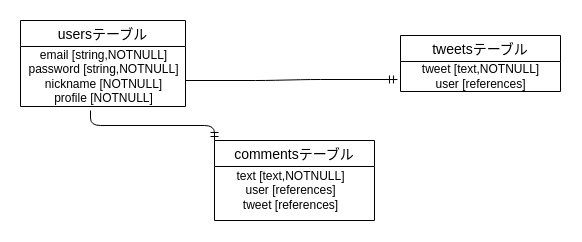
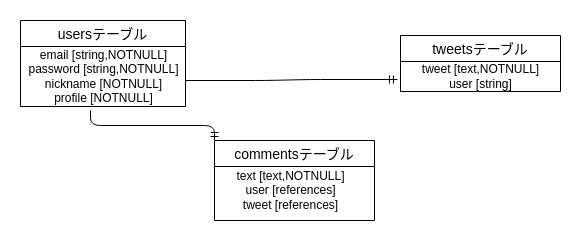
- <mxCell id="5" value="tweet [text,NOTNULL]&lt;br&gt;user [references]" style="text;html=1;align=center;verticalAlign=middle;resizable=0;points=[];autosize=1;" vertex="1" parent="4"><mxGeometry y="26" width="160" height="30" as="geometry" /></mxCell>
+ <mxCell id="5" value="tweet [text,NOTNULL]&lt;br&gt;user [string]" style="text;html=1;align=center;verticalAlign=middle;resizable=0;points=[];autosize=1;" vertex="1" parent="4"><mxGeometry y="26" width="160" height="30" as="geometry" /></mxCell>
